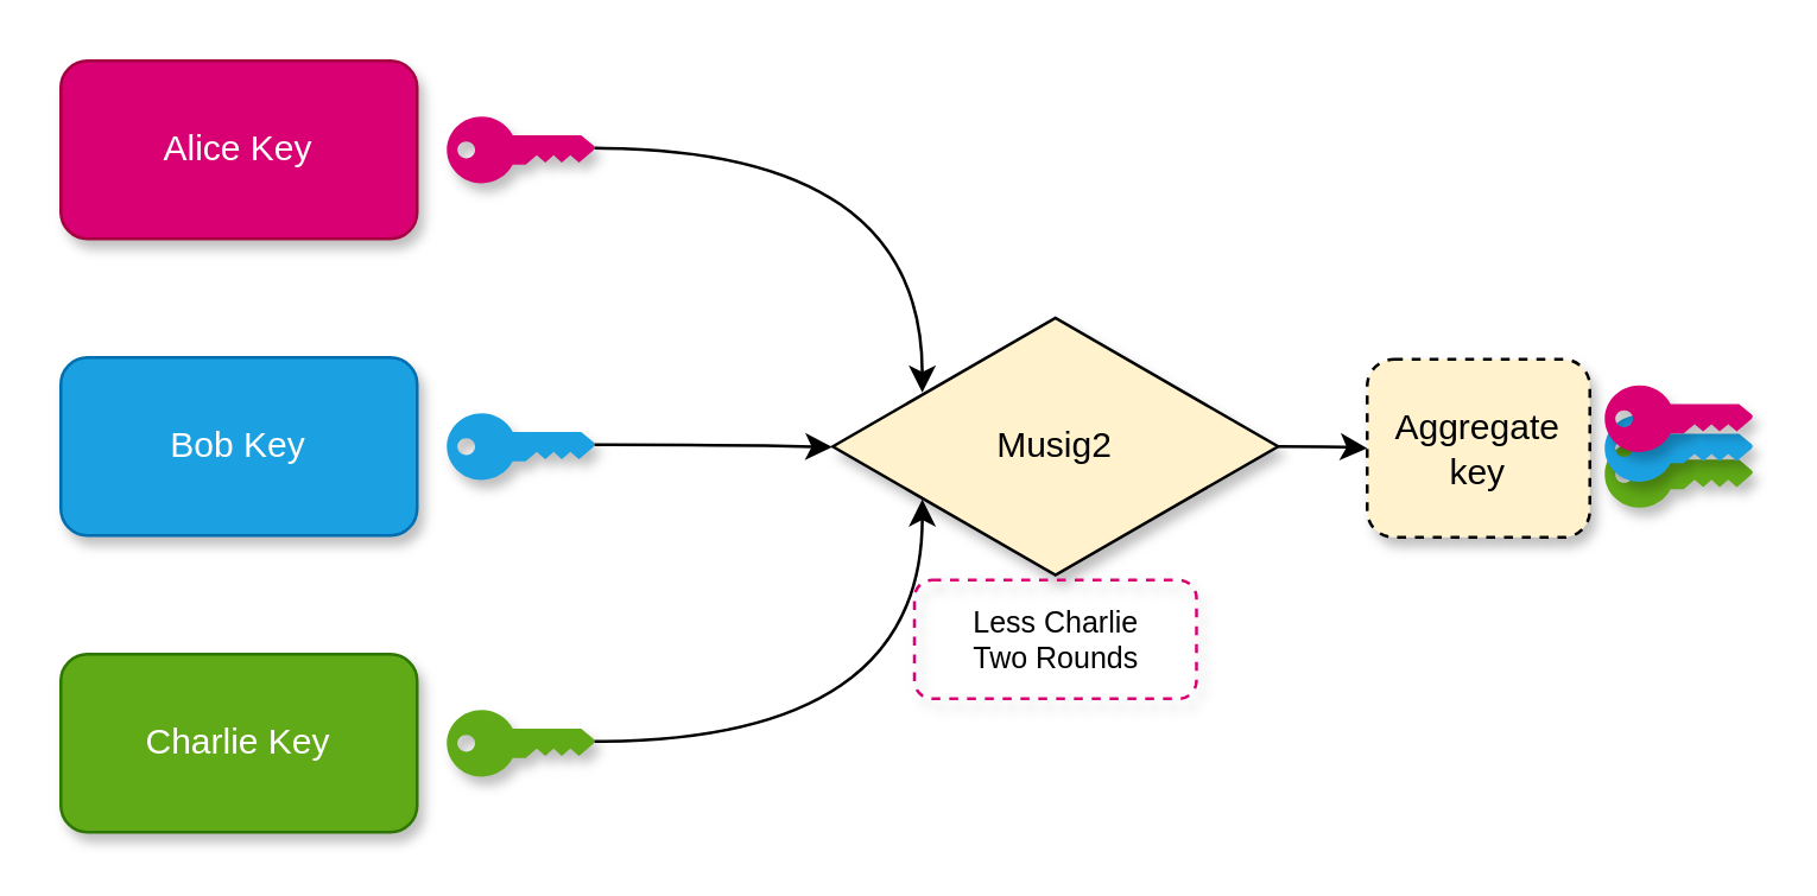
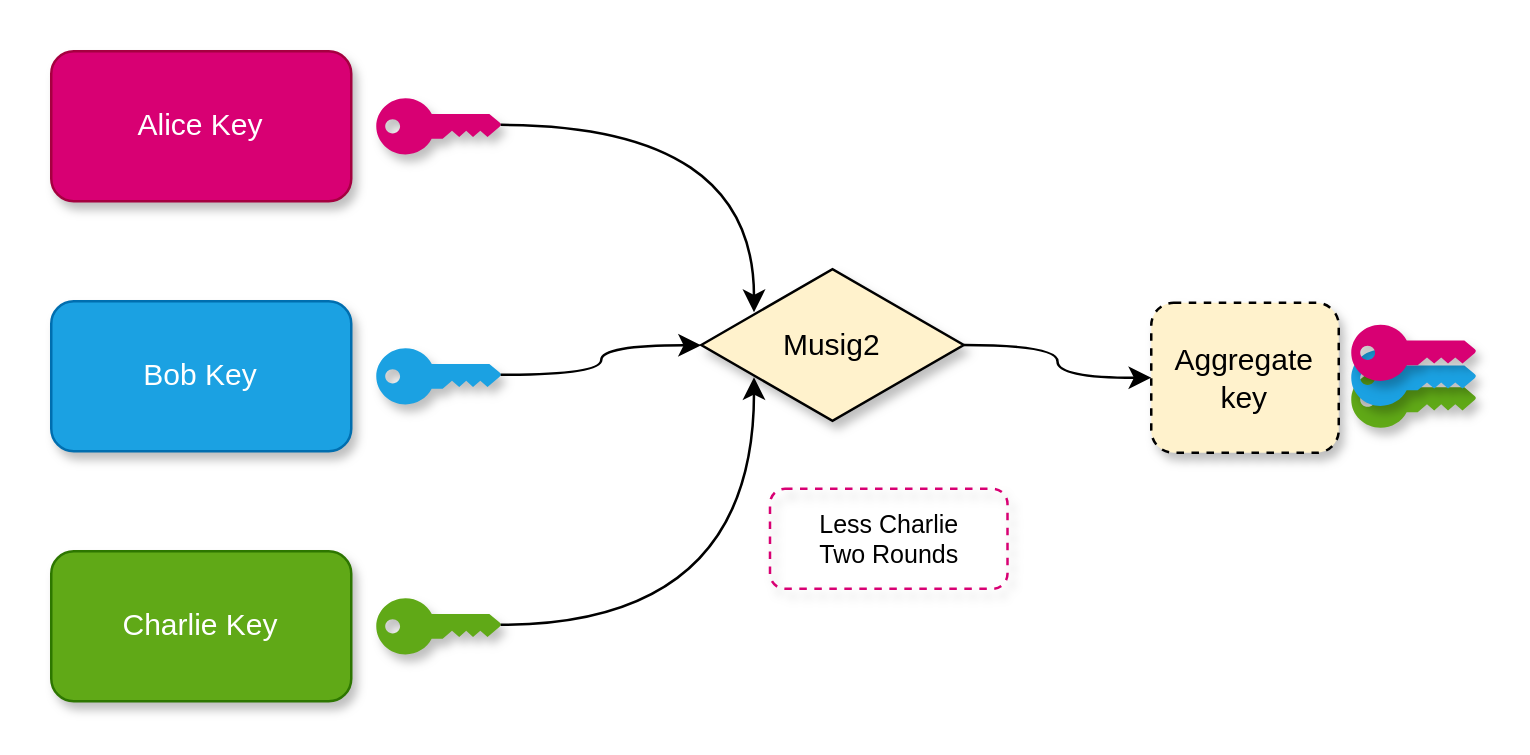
- <mxCell id="9" value="Musig2" style="html=1;whiteSpace=wrap;aspect=fixed;shape=isoRectangle;rounded=1;shadow=1;glass=0;fillColor=#FFF2CC;" vertex="1" parent="1"><mxGeometry x="280" y="105" width="150" height="90" as="geometry" /></mxCell>
+ <mxCell id="9" value="Musig2" style="html=1;whiteSpace=wrap;aspect=fixed;shape=isoRectangle;rounded=1;shadow=1;glass=0;fillColor=#FFF2CC;" vertex="1" parent="1"><mxGeometry x="280" y="105" width="105" height="65" as="geometry" /></mxCell>
